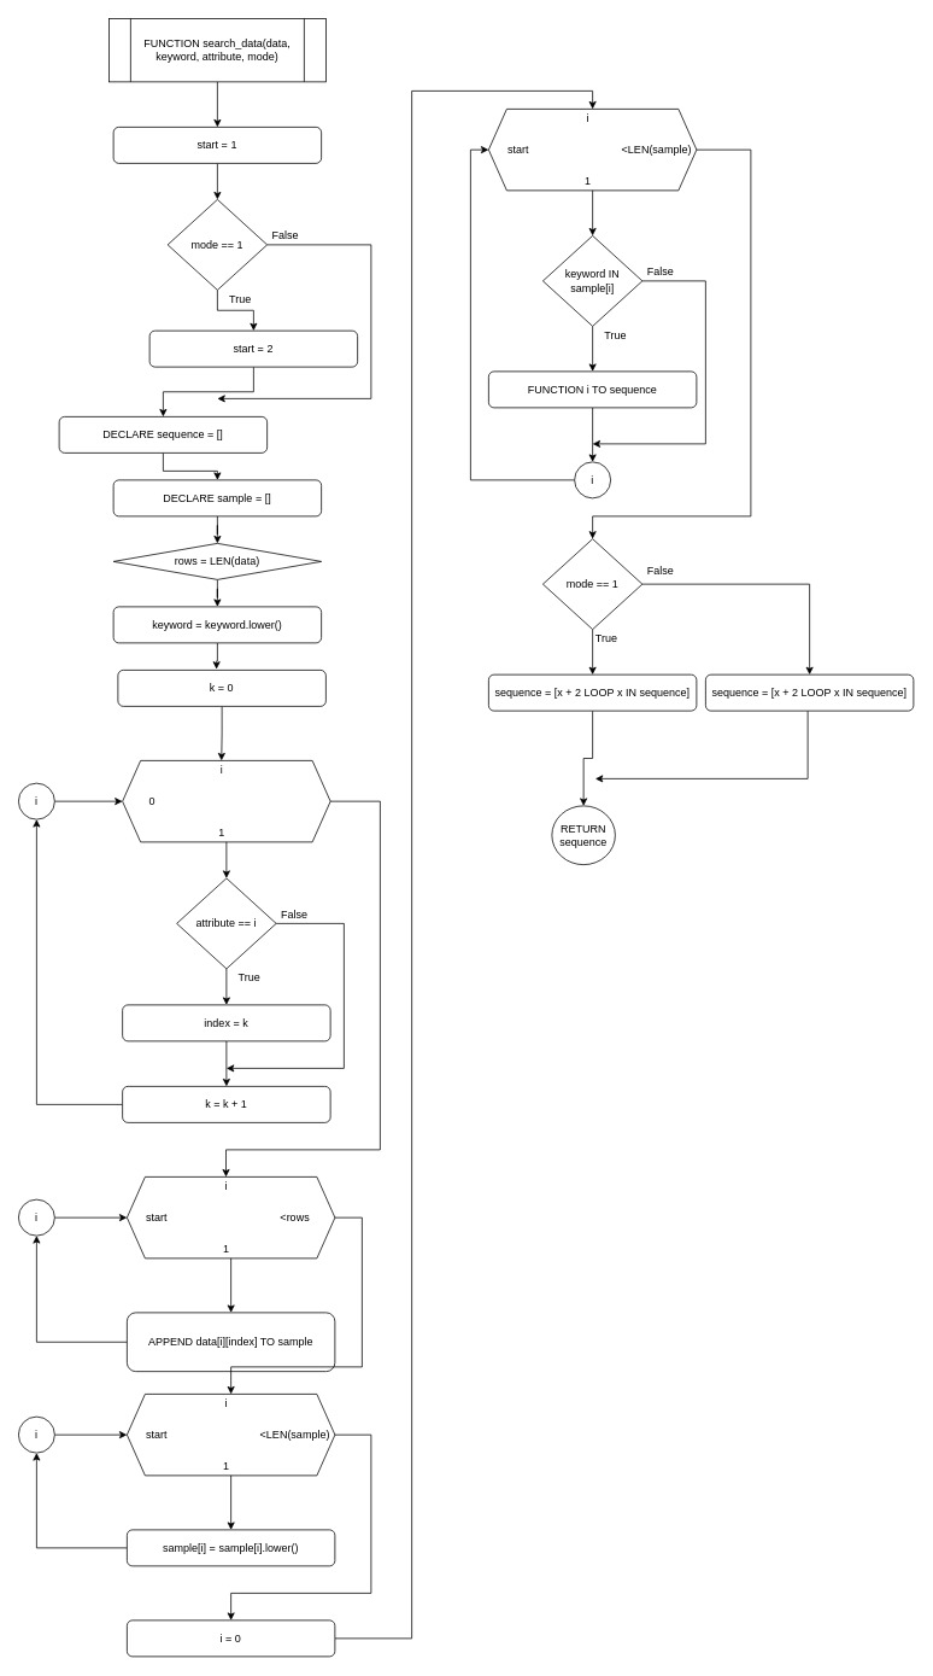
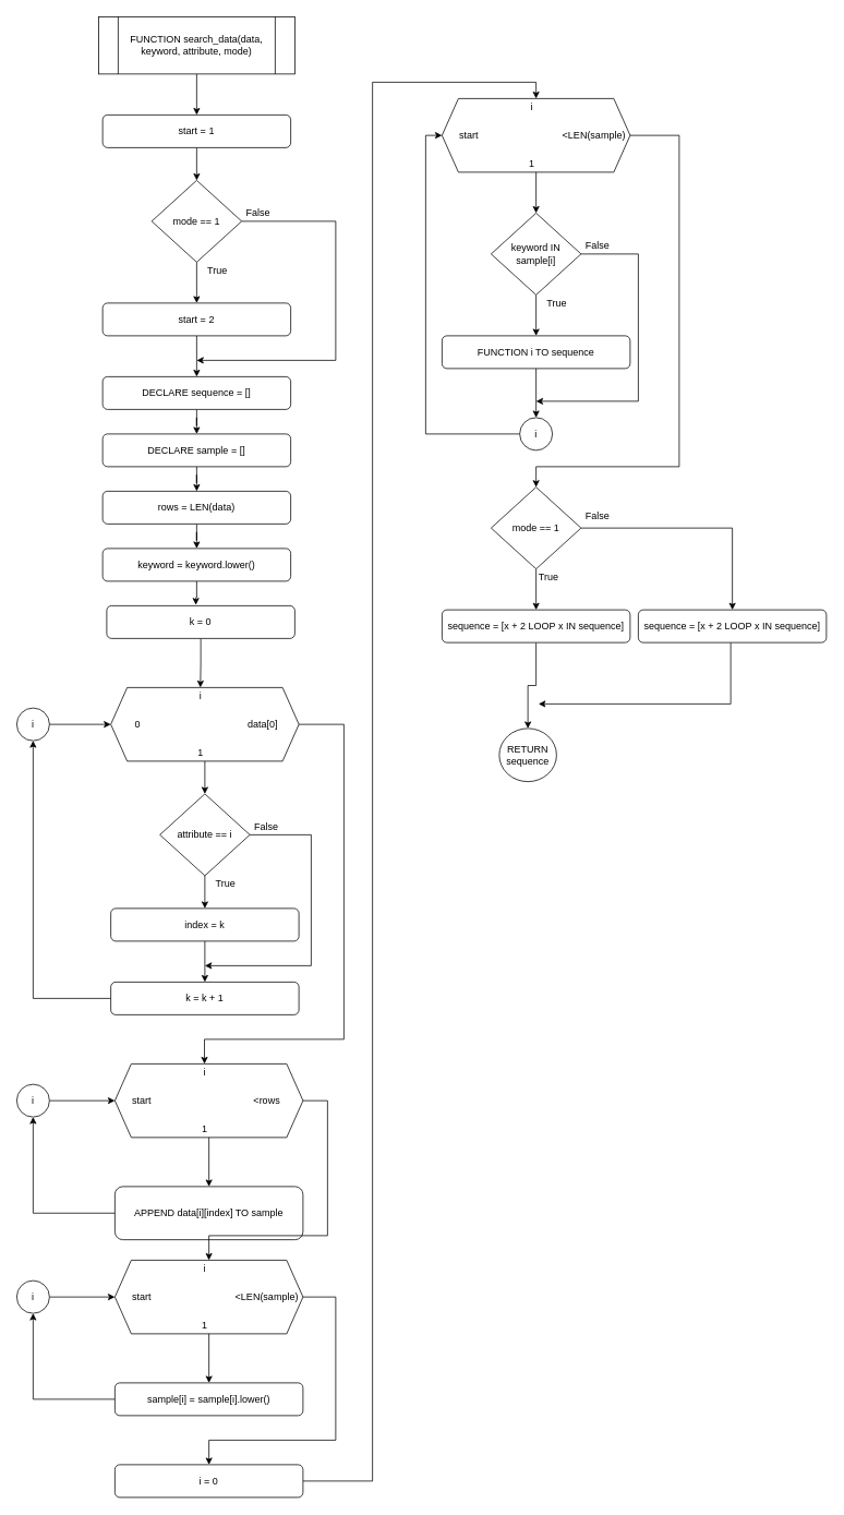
- <mxCell id="10" value="start = 2" style="rounded=1;whiteSpace=wrap;html=1;" vertex="1" parent="1"><mxGeometry x="165" y="365" width="230" height="40" as="geometry" /></mxCell>
+ <mxCell id="10" value="start = 2" style="rounded=1;whiteSpace=wrap;html=1;" vertex="1" parent="1"><mxGeometry x="125" y="370" width="230" height="40" as="geometry" /></mxCell>
- <mxCell id="14" value="DECLARE sequence = []" style="rounded=1;whiteSpace=wrap;html=1;" vertex="1" parent="1"><mxGeometry x="65" y="460" width="230" height="40" as="geometry" /></mxCell>
+ <mxCell id="14" value="DECLARE sequence = []" style="rounded=1;whiteSpace=wrap;html=1;" vertex="1" parent="1"><mxGeometry x="125" y="460" width="230" height="40" as="geometry" /></mxCell>
- <mxCell id="18" value="rows = LEN(data)" style="rhombus;whiteSpace=wrap;html=1;" vertex="1" parent="1"><mxGeometry x="125" y="600" width="230" height="40" as="geometry" /></mxCell>
+ <mxCell id="18" value="rows = LEN(data)" style="rounded=1;whiteSpace=wrap;html=1;" vertex="1" parent="1"><mxGeometry x="125" y="600" width="230" height="40" as="geometry" /></mxCell>
+ <mxCell id="28" value="data[0]" style="text;html=1;strokeColor=none;fillColor=none;align=center;verticalAlign=middle;whiteSpace=wrap;rounded=0;" vertex="1" parent="23"><mxGeometry x="164.286" y="35" width="43.81" height="20" as="geometry" /></mxCell>
